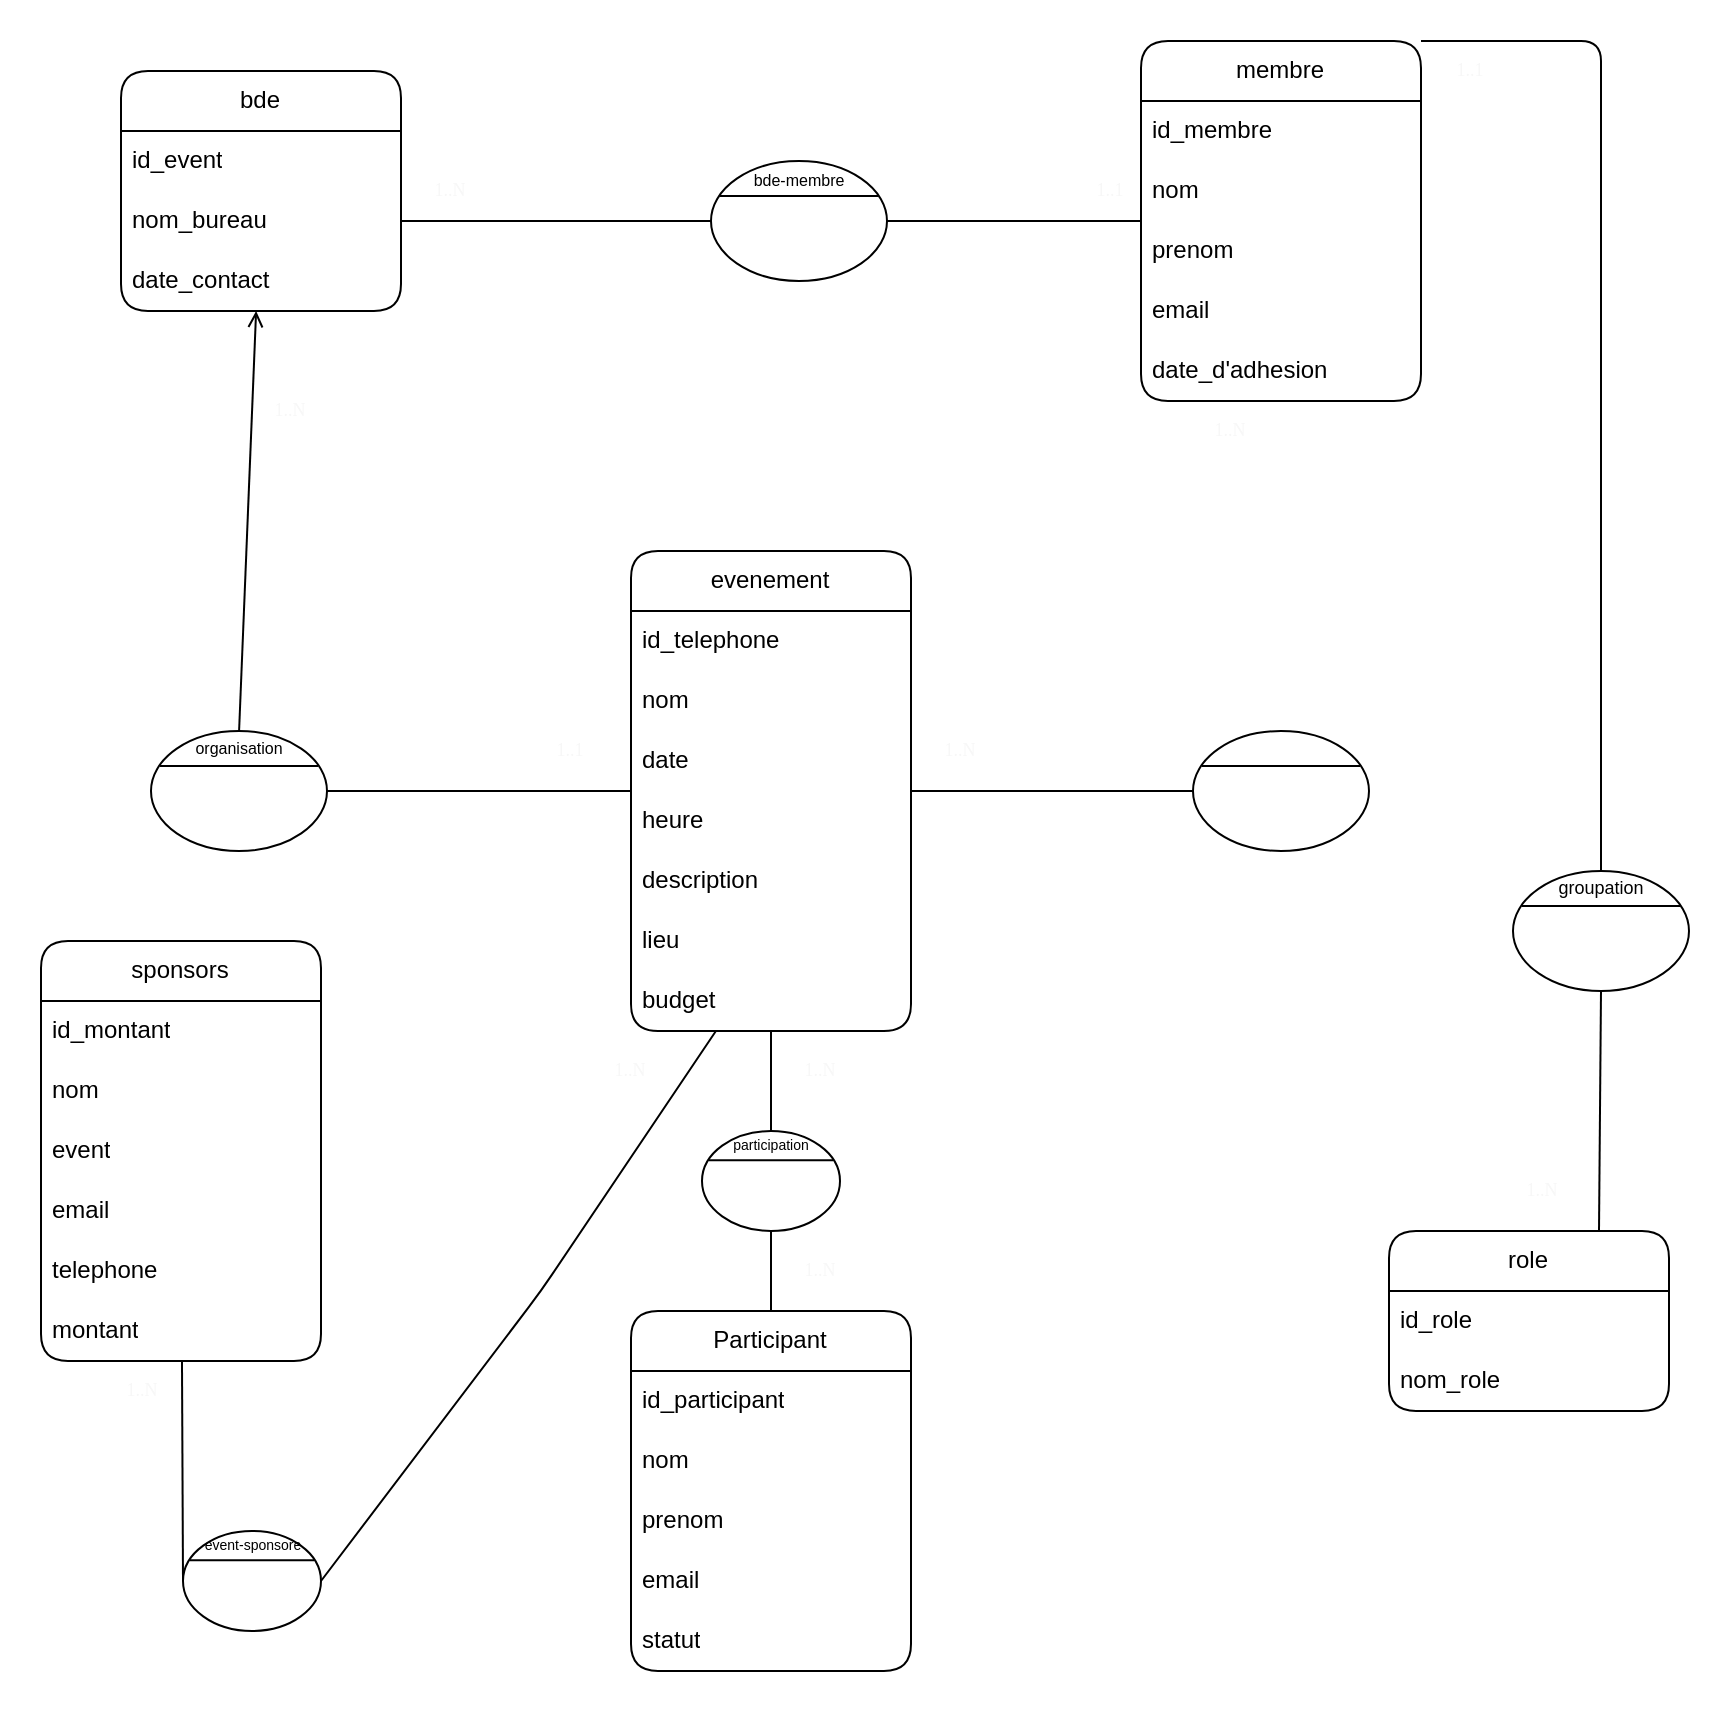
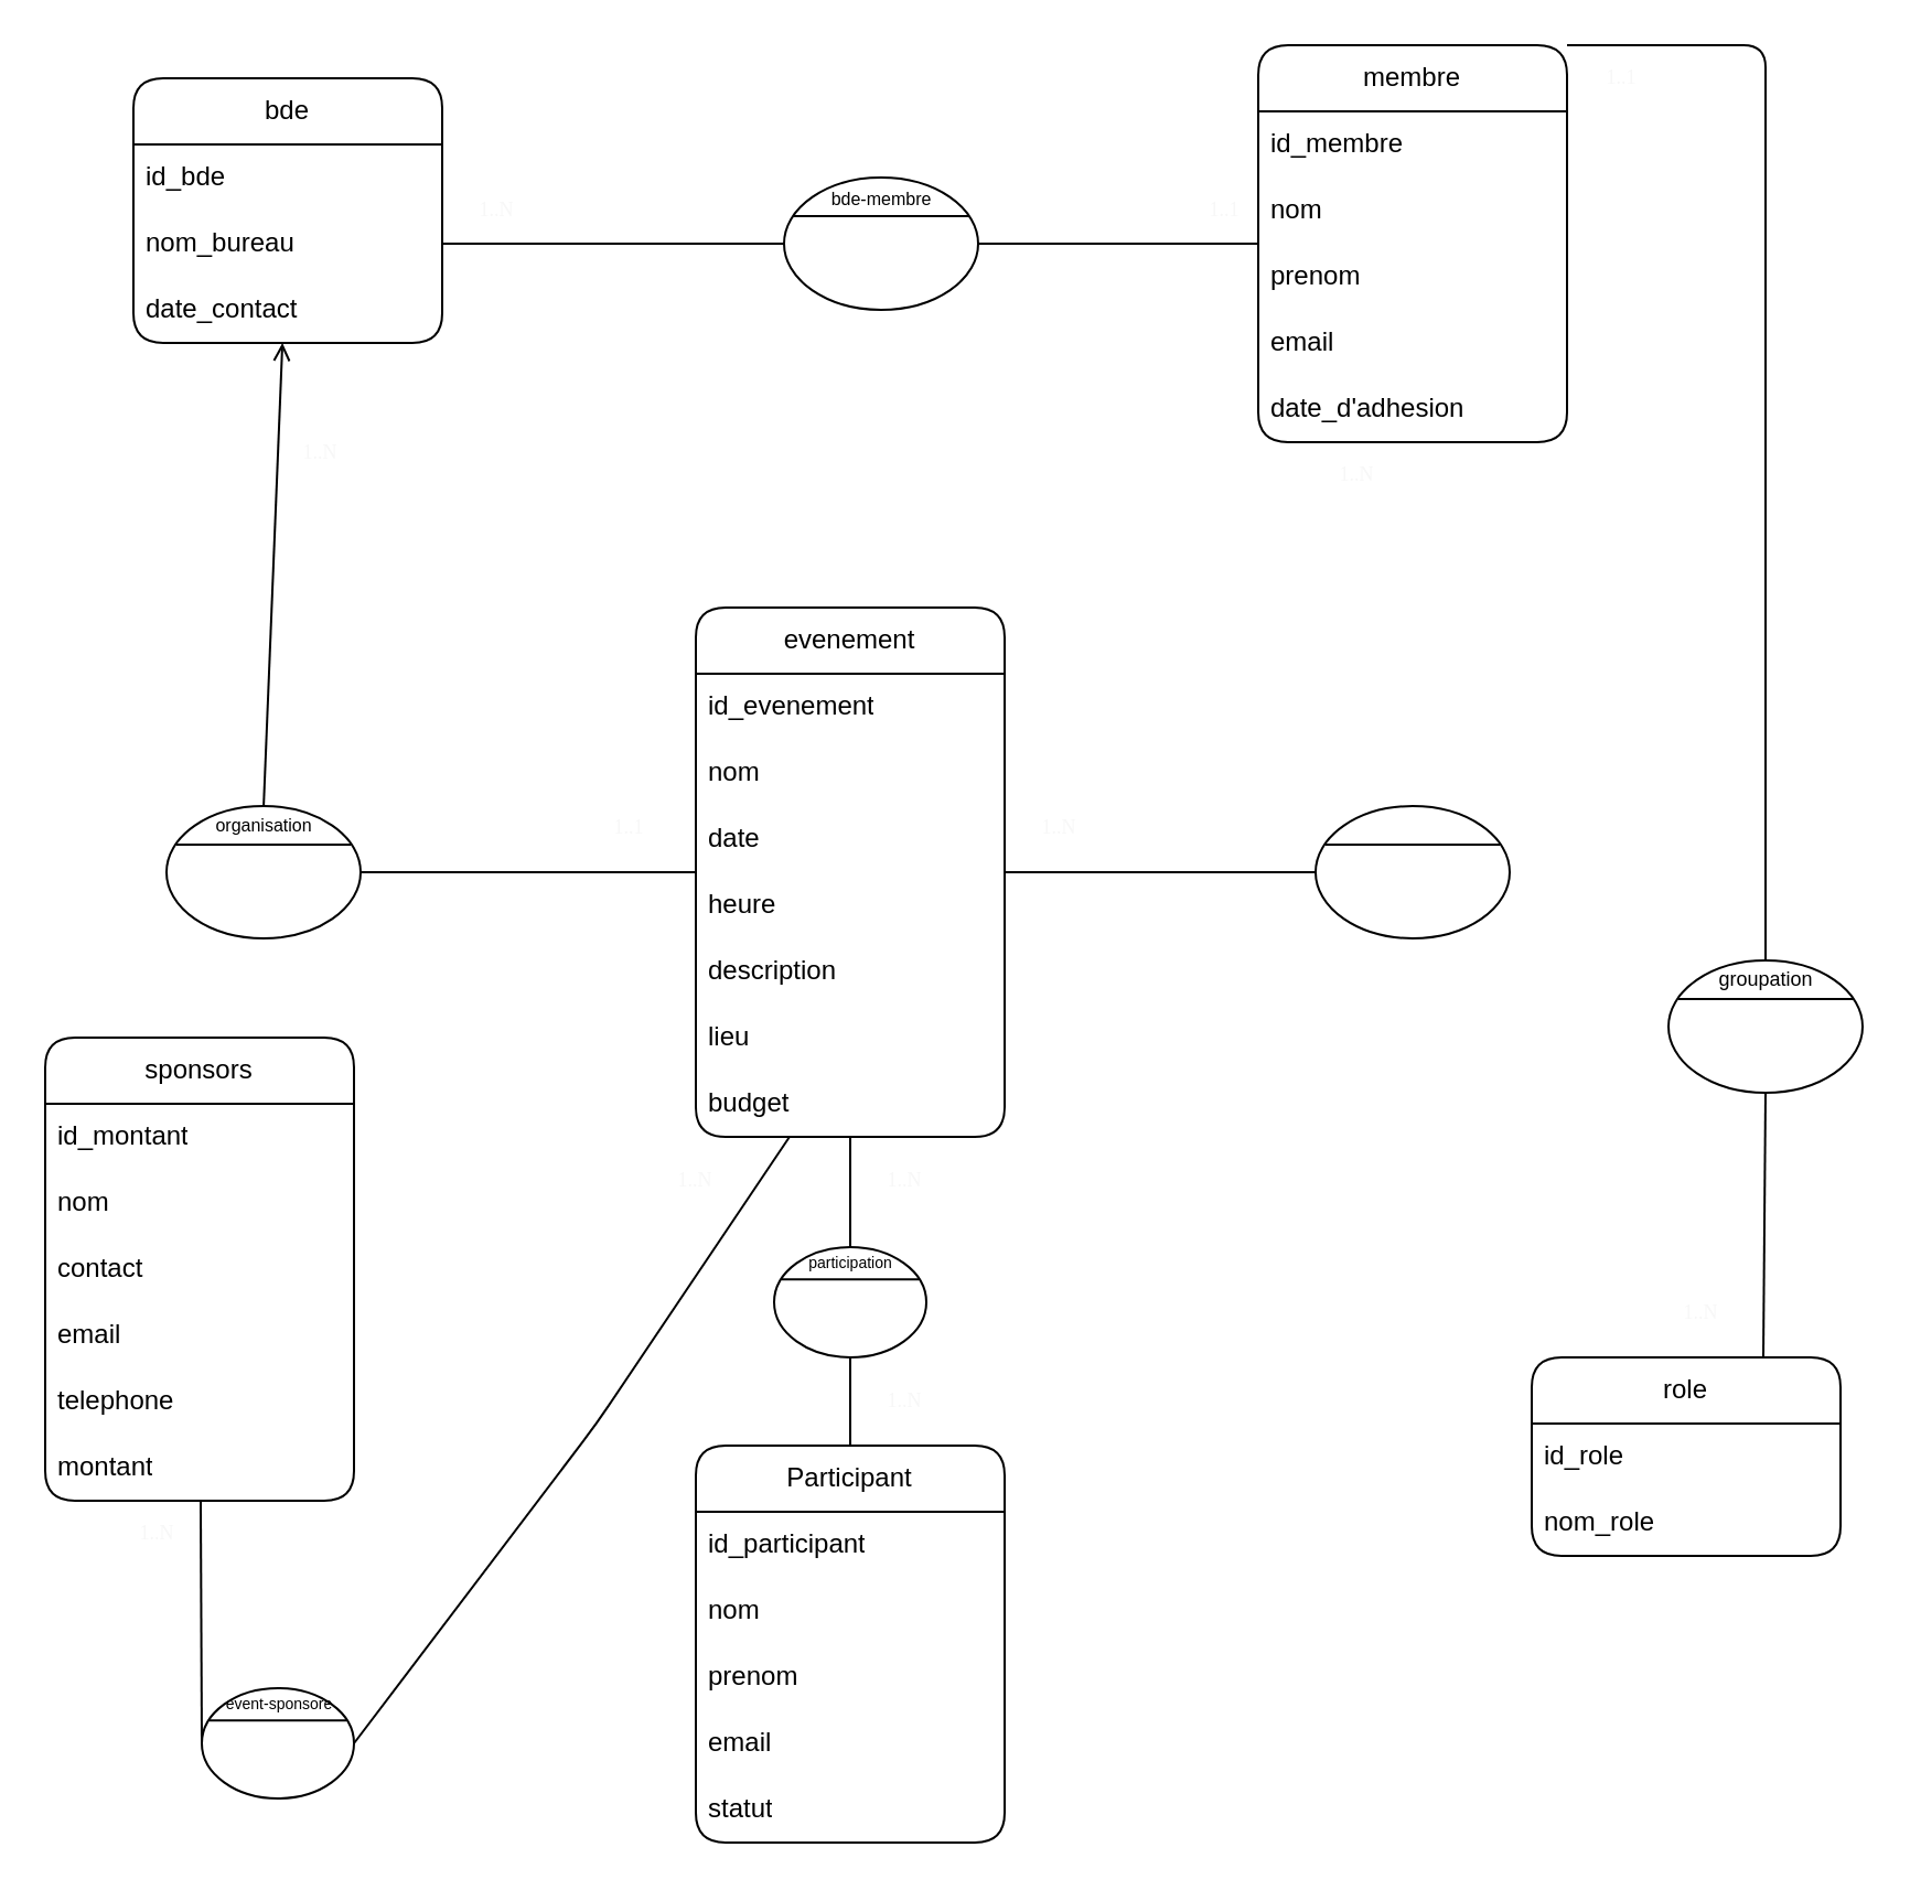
- <mxCell id="9" value="id_event" style="text;strokeColor=none;fillColor=none;align=left;verticalAlign=middle;spacingLeft=4;spacingRight=4;overflow=hidden;points=[[0,0.5],[1,0.5]];portConstraint=eastwest;rotatable=0;whiteSpace=wrap;html=1;rounded=1;labelBackgroundColor=none;" parent="8" vertex="1"><mxGeometry y="30" width="140" height="30" as="geometry" /></mxCell>
+ <mxCell id="9" value="id_bde" style="text;strokeColor=none;fillColor=none;align=left;verticalAlign=middle;spacingLeft=4;spacingRight=4;overflow=hidden;points=[[0,0.5],[1,0.5]];portConstraint=eastwest;rotatable=0;whiteSpace=wrap;html=1;rounded=1;labelBackgroundColor=none;" parent="8" vertex="1"><mxGeometry y="30" width="140" height="30" as="geometry" /></mxCell>
- <mxCell id="22" value="id_telephone" style="text;strokeColor=none;fillColor=none;align=left;verticalAlign=middle;spacingLeft=4;spacingRight=4;overflow=hidden;points=[[0,0.5],[1,0.5]];portConstraint=eastwest;rotatable=0;whiteSpace=wrap;html=1;rounded=1;labelBackgroundColor=none;" parent="21" vertex="1"><mxGeometry y="30" width="140" height="30" as="geometry" /></mxCell>
+ <mxCell id="22" value="id_evenement" style="text;strokeColor=none;fillColor=none;align=left;verticalAlign=middle;spacingLeft=4;spacingRight=4;overflow=hidden;points=[[0,0.5],[1,0.5]];portConstraint=eastwest;rotatable=0;whiteSpace=wrap;html=1;rounded=1;labelBackgroundColor=none;" parent="21" vertex="1"><mxGeometry y="30" width="140" height="30" as="geometry" /></mxCell>
- <mxCell id="32" value="event" style="text;strokeColor=none;fillColor=none;align=left;verticalAlign=middle;spacingLeft=4;spacingRight=4;overflow=hidden;points=[[0,0.5],[1,0.5]];portConstraint=eastwest;rotatable=0;whiteSpace=wrap;html=1;rounded=1;labelBackgroundColor=none;" parent="29" vertex="1"><mxGeometry y="90" width="140" height="30" as="geometry" /></mxCell>
+ <mxCell id="32" value="contact" style="text;strokeColor=none;fillColor=none;align=left;verticalAlign=middle;spacingLeft=4;spacingRight=4;overflow=hidden;points=[[0,0.5],[1,0.5]];portConstraint=eastwest;rotatable=0;whiteSpace=wrap;html=1;rounded=1;labelBackgroundColor=none;" parent="29" vertex="1"><mxGeometry y="90" width="140" height="30" as="geometry" /></mxCell>
